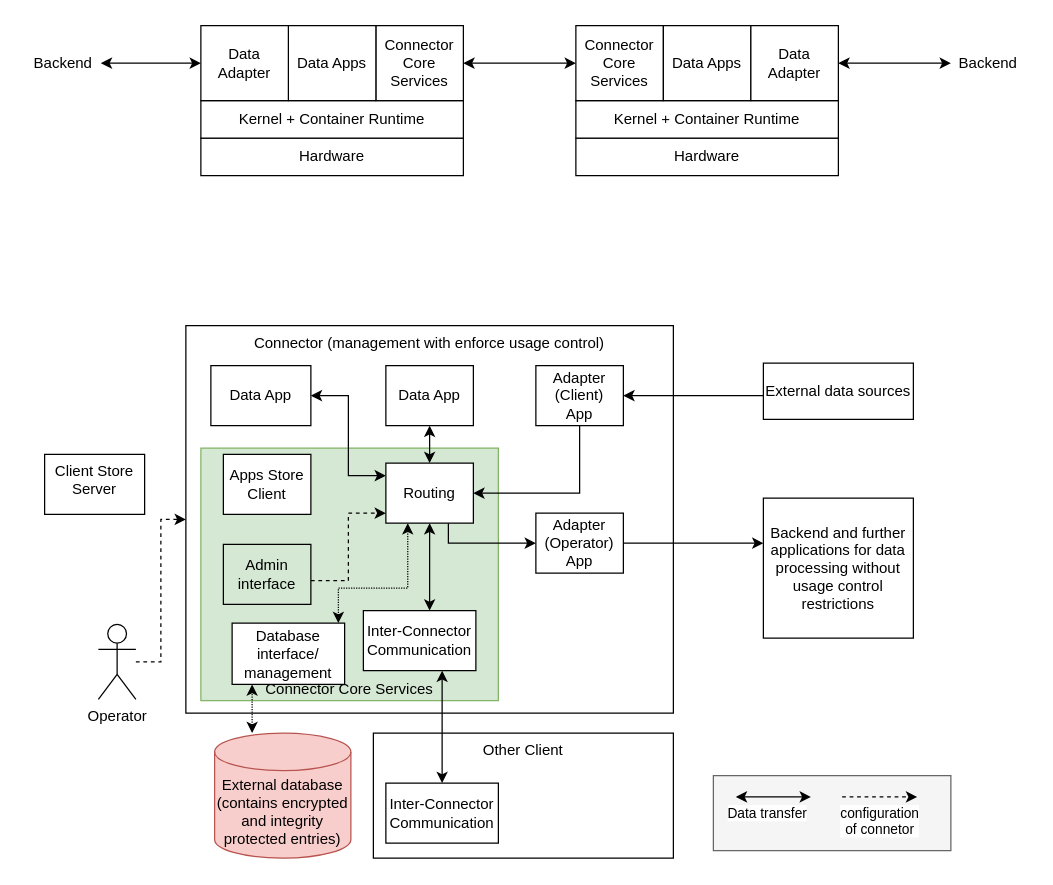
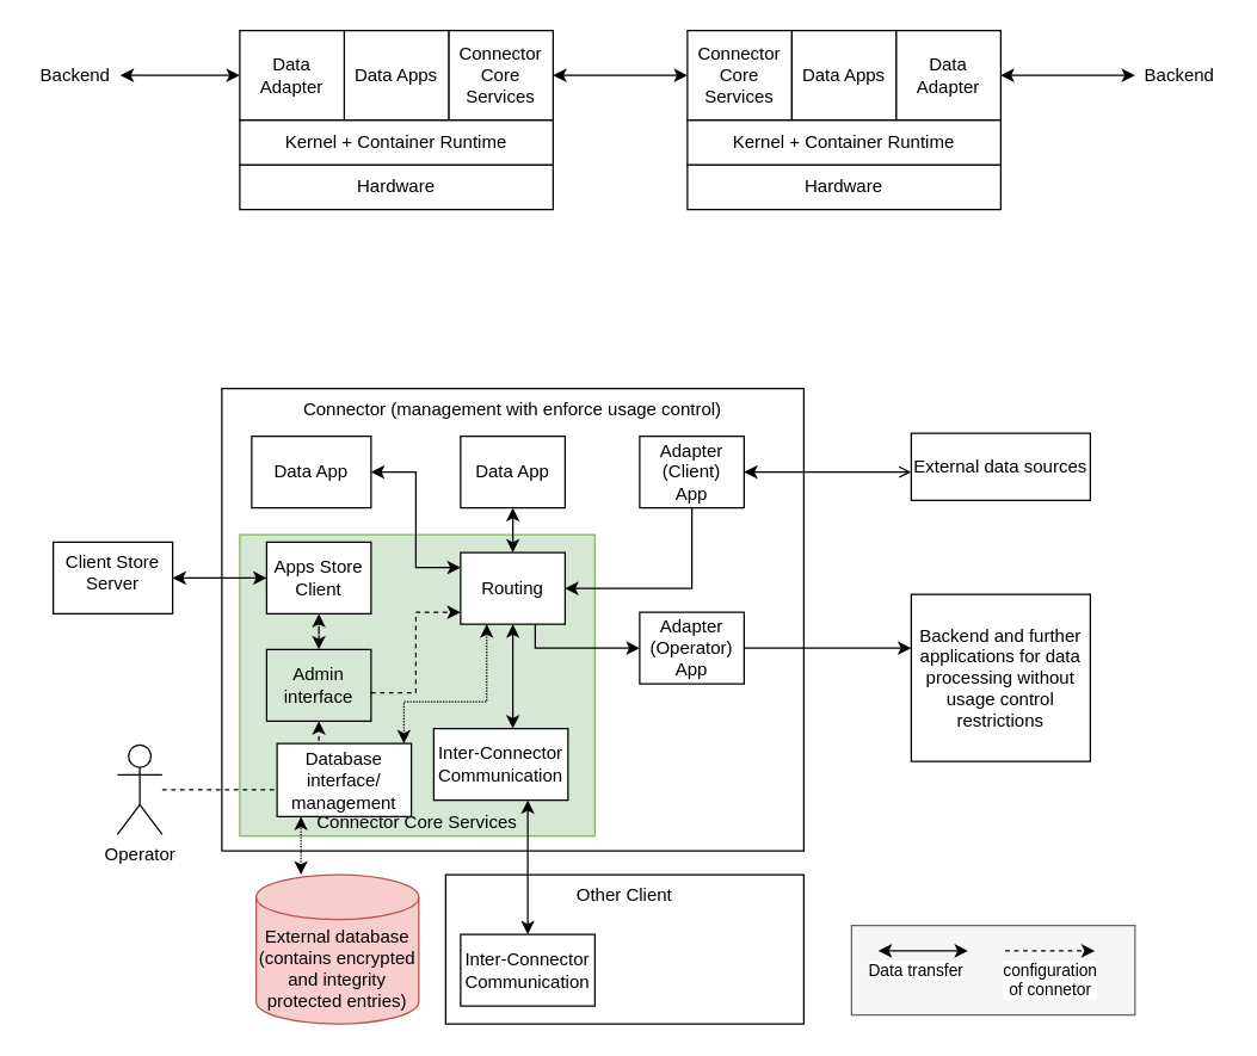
- <mxCell id="24" style="edgeStyle=orthogonalEdgeStyle;rounded=0;orthogonalLoop=1;jettySize=auto;html=1;startArrow=classic;startFill=1;endArrow=none;endFill=0;" parent="1" source="25" edge="1" target="48"><mxGeometry relative="1" as="geometry"><mxPoint x="550" y="220" as="targetPoint" /><Array as="points"><mxPoint x="600" y="316" /><mxPoint x="600" y="316" /></Array></mxGeometry></mxCell>
+ <mxCell id="24" style="edgeStyle=orthogonalEdgeStyle;rounded=0;orthogonalLoop=1;jettySize=auto;html=1;startArrow=classic;startFill=1;endArrow=open;endFill=0;" parent="1" source="25" edge="1" target="48"><mxGeometry relative="1" as="geometry"><mxPoint x="550" y="220" as="targetPoint" /><Array as="points"><mxPoint x="600" y="316" /><mxPoint x="600" y="316" /></Array></mxGeometry></mxCell>
+ <mxCell id="44" style="edgeStyle=orthogonalEdgeStyle;rounded=0;orthogonalLoop=1;jettySize=auto;html=1;entryX=0;entryY=0.5;entryDx=0;entryDy=0;startArrow=classic;startFill=1;endArrow=classic;endFill=1;" edge="1" parent="1" source="45" target="38"><mxGeometry relative="1" as="geometry"><mxPoint x="118" y="394" as="sourcePoint" /></mxGeometry></mxCell>
+ <mxCell id="34" style="edgeStyle=orthogonalEdgeStyle;rounded=0;orthogonalLoop=1;jettySize=auto;html=1;startArrow=classic;startFill=1;dashed=1;" parent="1" source="35" target="38" edge="1"><mxGeometry relative="1" as="geometry" /></mxCell>
- <mxCell id="36" style="edgeStyle=orthogonalEdgeStyle;rounded=0;orthogonalLoop=1;jettySize=auto;html=1;startArrow=none;startFill=0;endArrow=classic;endFill=1;dashed=1;" parent="1" source="37" target="3" edge="1"><mxGeometry relative="1" as="geometry" /></mxCell>
+ <mxCell id="36" style="edgeStyle=orthogonalEdgeStyle;rounded=0;orthogonalLoop=1;jettySize=auto;html=1;startArrow=none;startFill=0;endArrow=classic;endFill=1;dashed=1;" parent="1" source="37" target="35" edge="1"><mxGeometry relative="1" as="geometry" /></mxCell>
